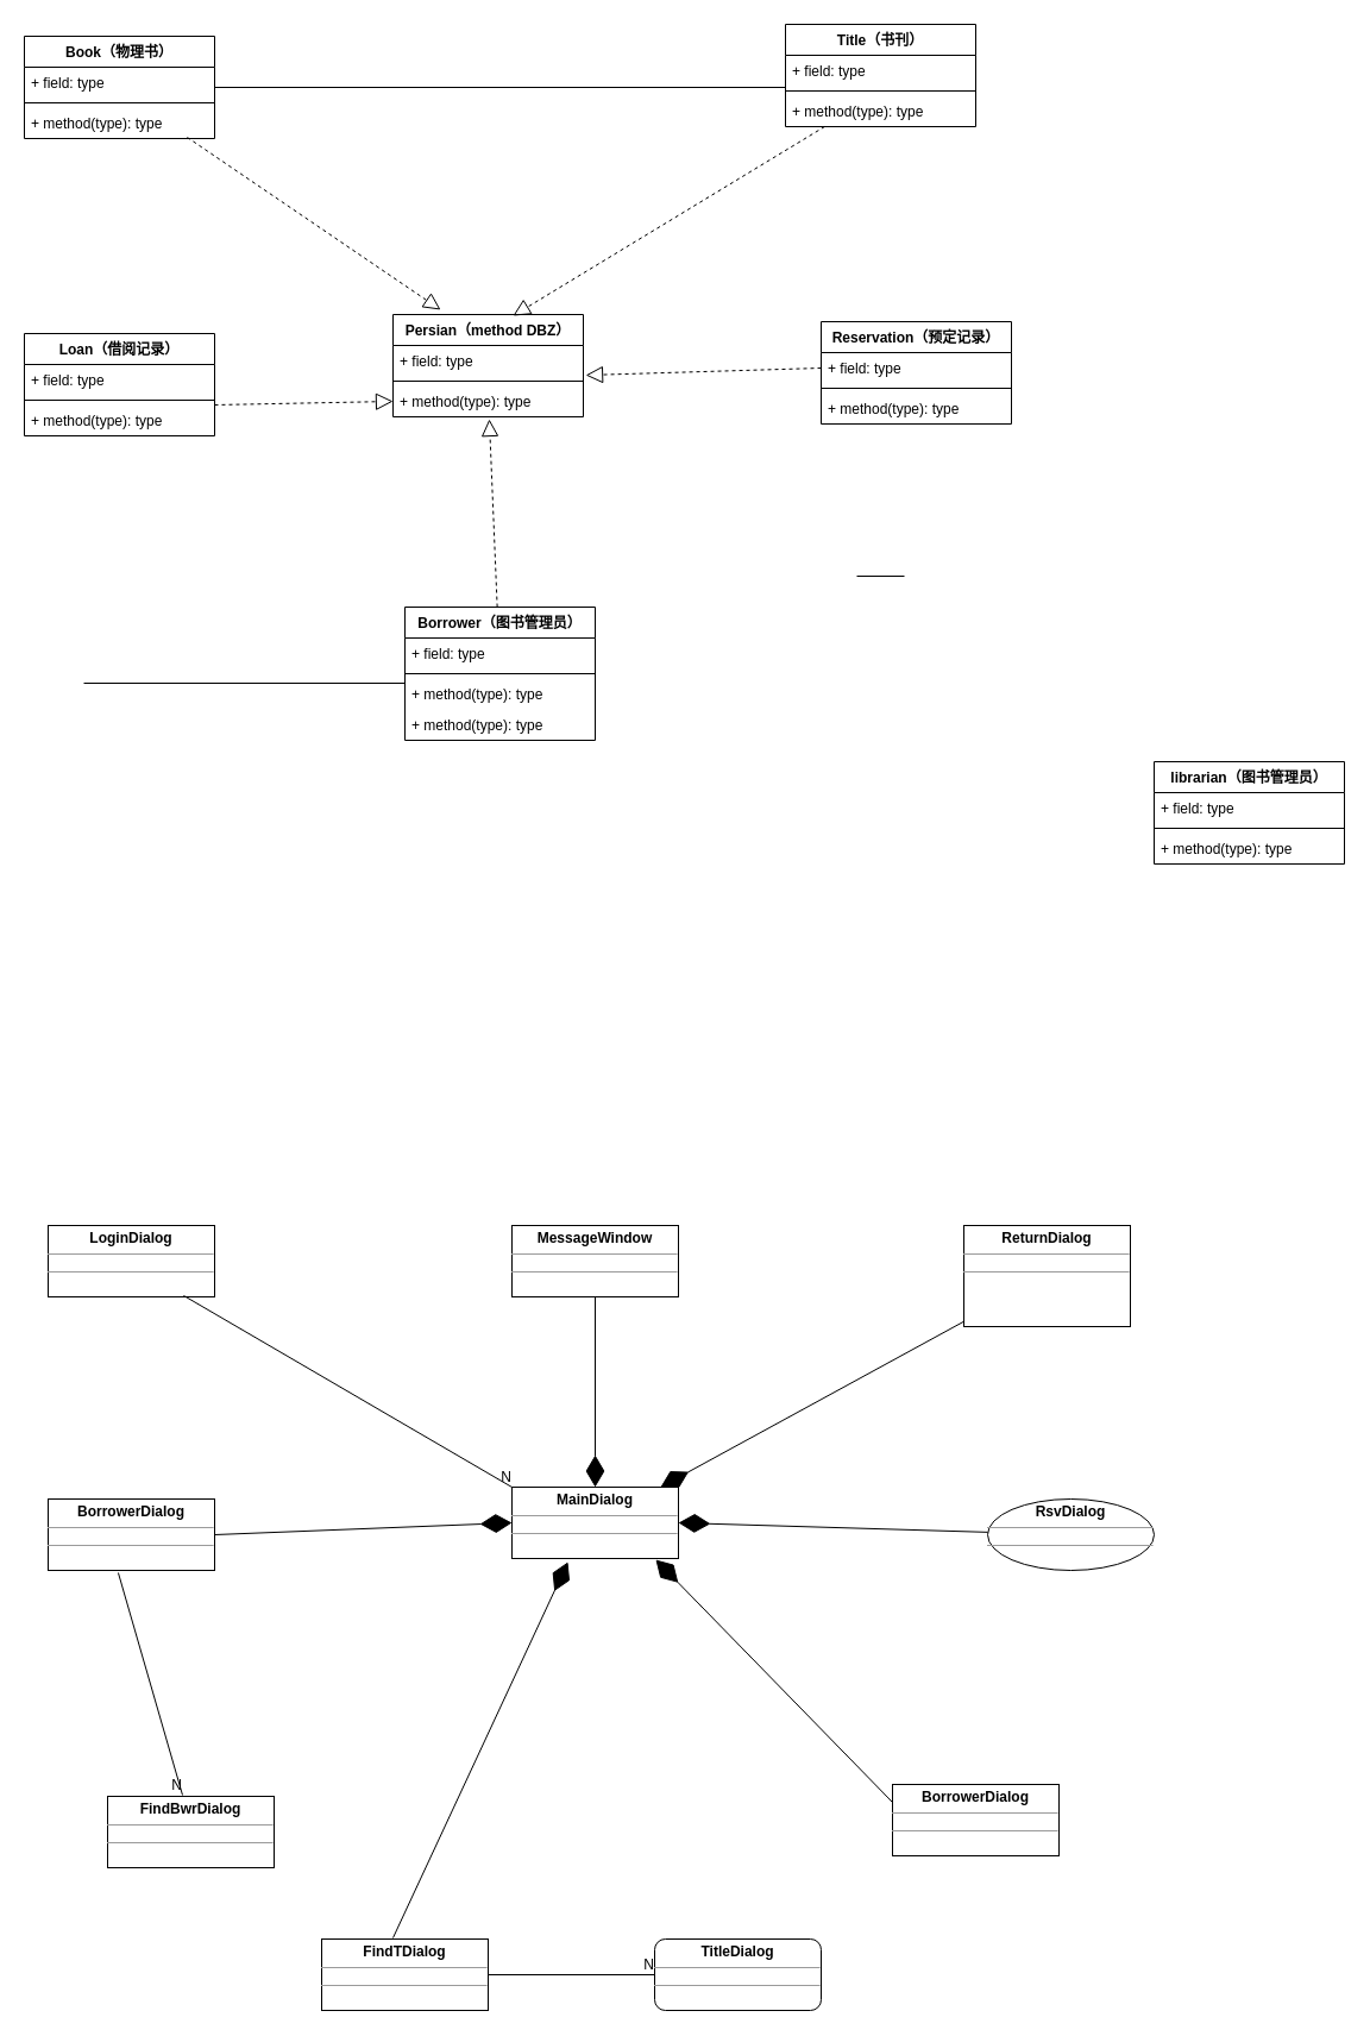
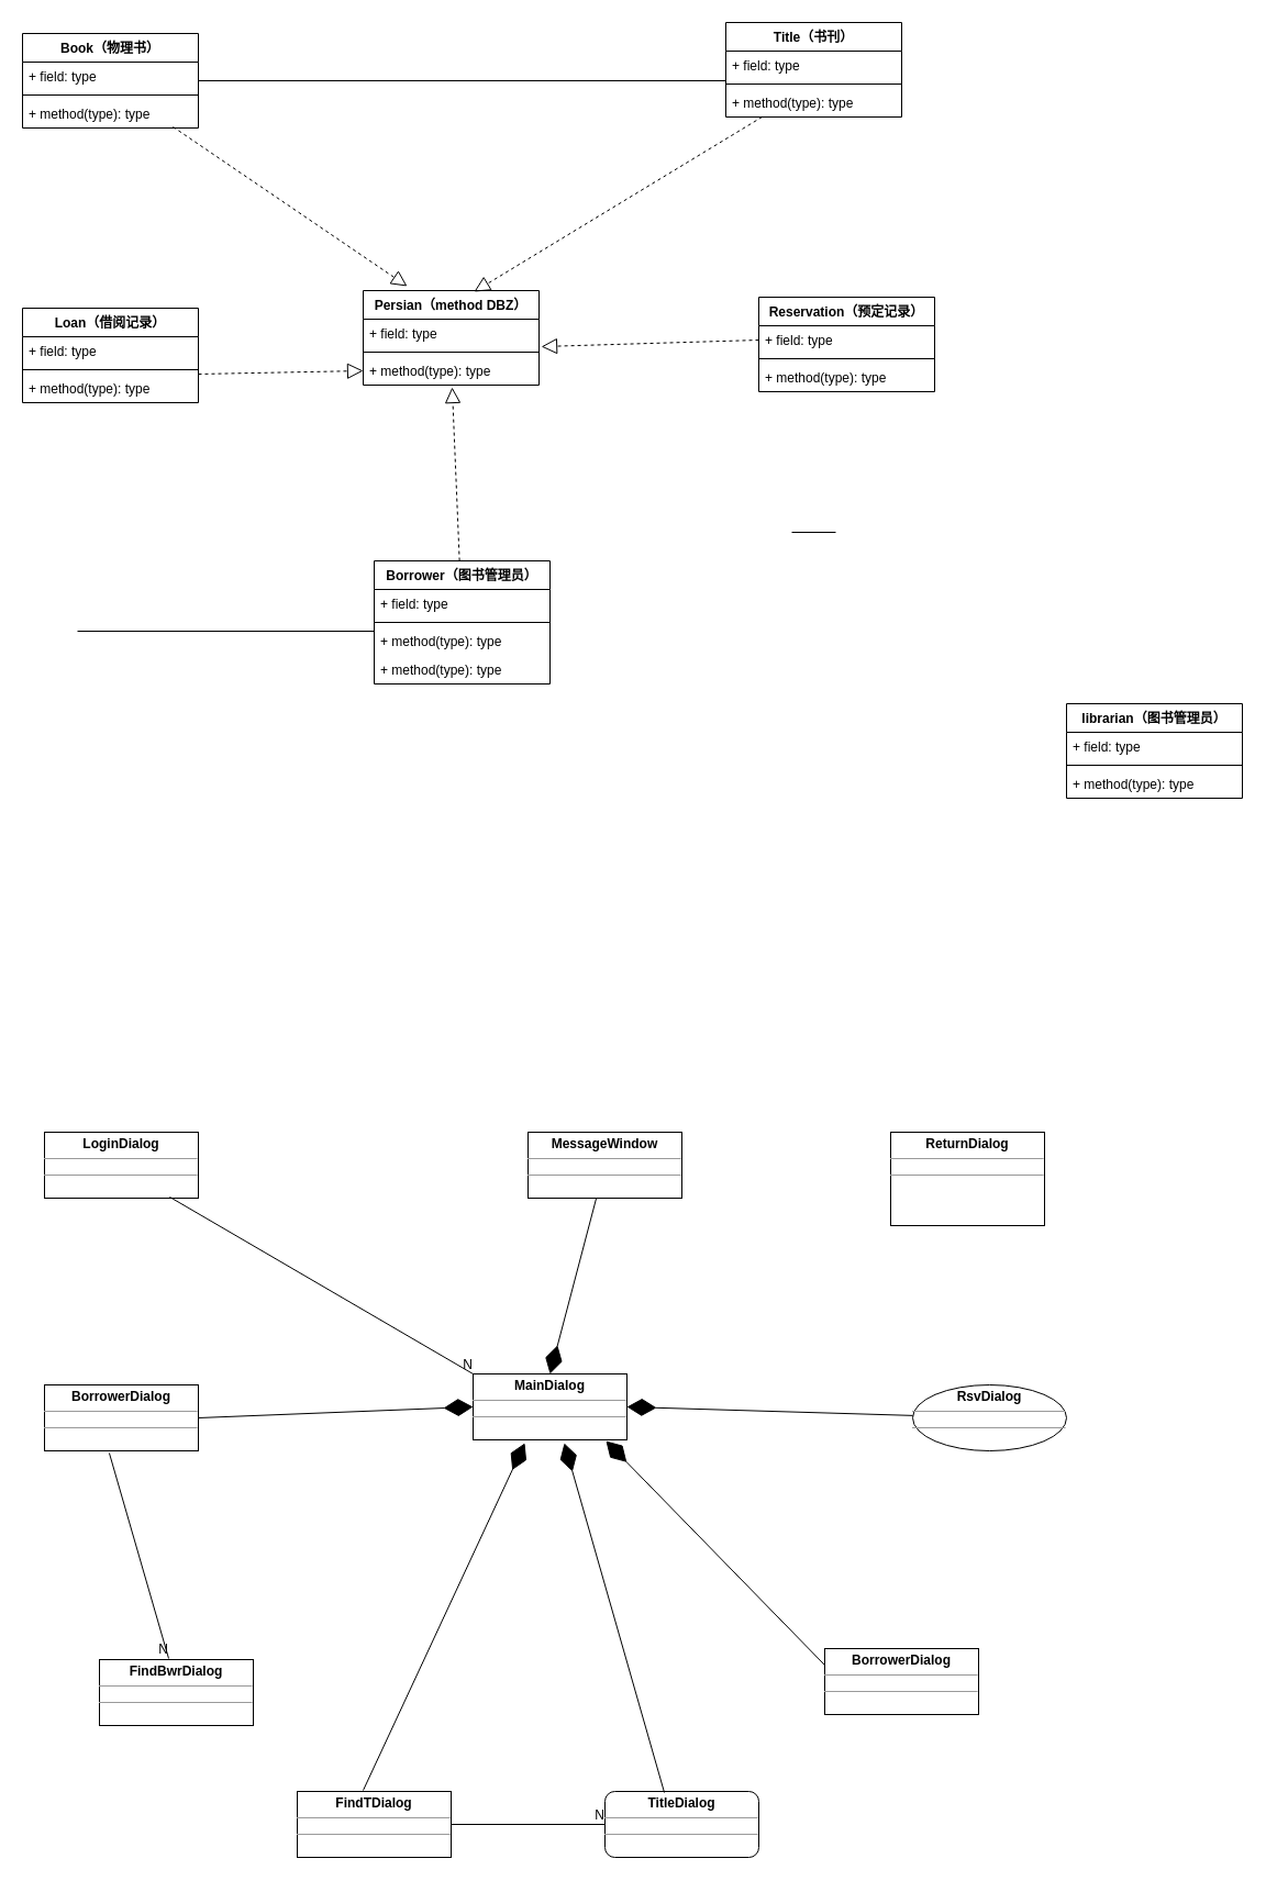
- <mxCell id="39" value="&lt;p style=&quot;margin:0px;margin-top:4px;text-align:center;&quot;&gt;&lt;b&gt;MessageWindow&lt;/b&gt;&lt;/p&gt;&lt;hr size=&quot;1&quot;&gt;&lt;div style=&quot;height:2px;&quot;&gt;&lt;/div&gt;&lt;hr size=&quot;1&quot;&gt;&lt;div style=&quot;height:2px;&quot;&gt;&lt;/div&gt;" style="verticalAlign=top;align=left;overflow=fill;fontSize=12;fontFamily=Helvetica;html=1;" vertex="1" parent="1"><mxGeometry x="430" y="1030" width="140" height="60" as="geometry" /></mxCell>
+ <mxCell id="39" value="&lt;p style=&quot;margin:0px;margin-top:4px;text-align:center;&quot;&gt;&lt;b&gt;MessageWindow&lt;/b&gt;&lt;/p&gt;&lt;hr size=&quot;1&quot;&gt;&lt;div style=&quot;height:2px;&quot;&gt;&lt;/div&gt;&lt;hr size=&quot;1&quot;&gt;&lt;div style=&quot;height:2px;&quot;&gt;&lt;/div&gt;" style="verticalAlign=top;align=left;overflow=fill;fontSize=12;fontFamily=Helvetica;html=1;" vertex="1" parent="1"><mxGeometry x="480" y="1030" width="140" height="60" as="geometry" /></mxCell>
- <mxCell id="55" value="" style="endArrow=diamondThin;endFill=1;endSize=24;html=1;rounded=0;" edge="1" parent="1" source="41" target="43"><mxGeometry width="160" relative="1" as="geometry"><mxPoint x="460" y="1420" as="sourcePoint" /><mxPoint x="620" y="1420" as="targetPoint" /></mxGeometry></mxCell>
+ <mxCell id="53" value="" style="endArrow=diamondThin;endFill=1;endSize=24;html=1;rounded=0;exitX=0.386;exitY=0.017;exitDx=0;exitDy=0;exitPerimeter=0;entryX=0.593;entryY=1.05;entryDx=0;entryDy=0;entryPerimeter=0;" edge="1" parent="1" source="48" target="43"><mxGeometry width="160" relative="1" as="geometry"><mxPoint x="550" y="1550" as="sourcePoint" /><mxPoint x="710" y="1550" as="targetPoint" /></mxGeometry></mxCell>
